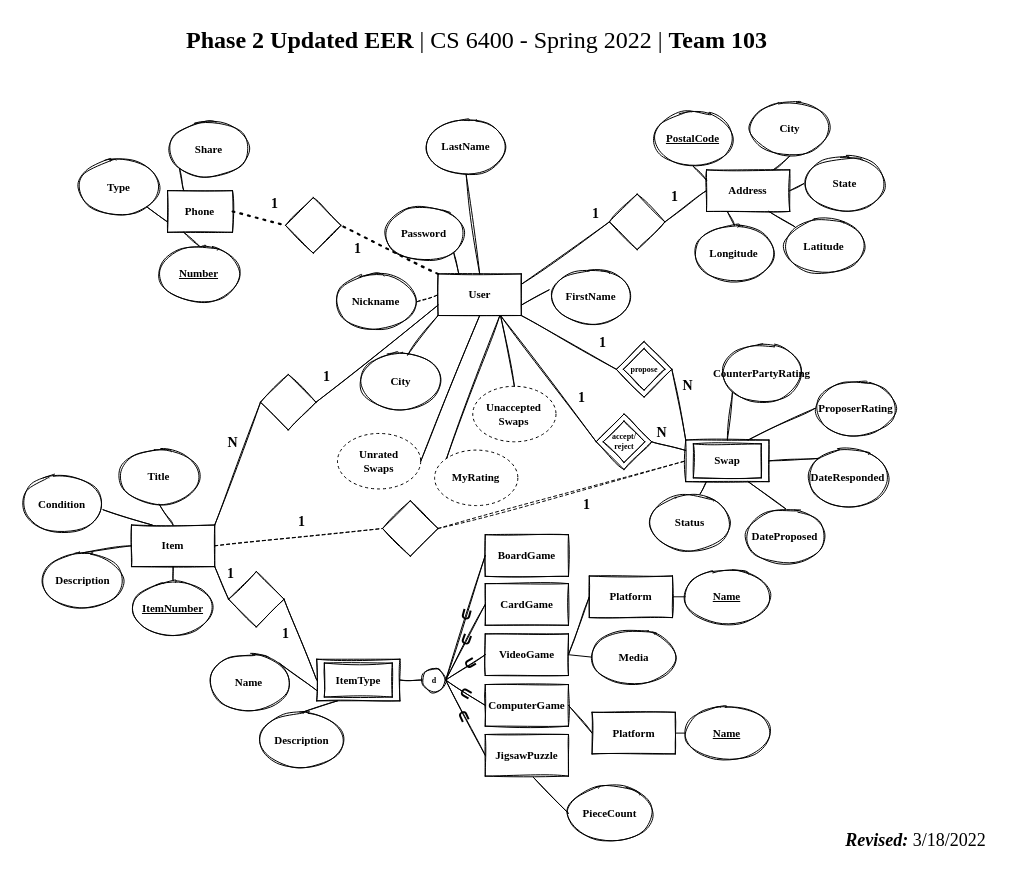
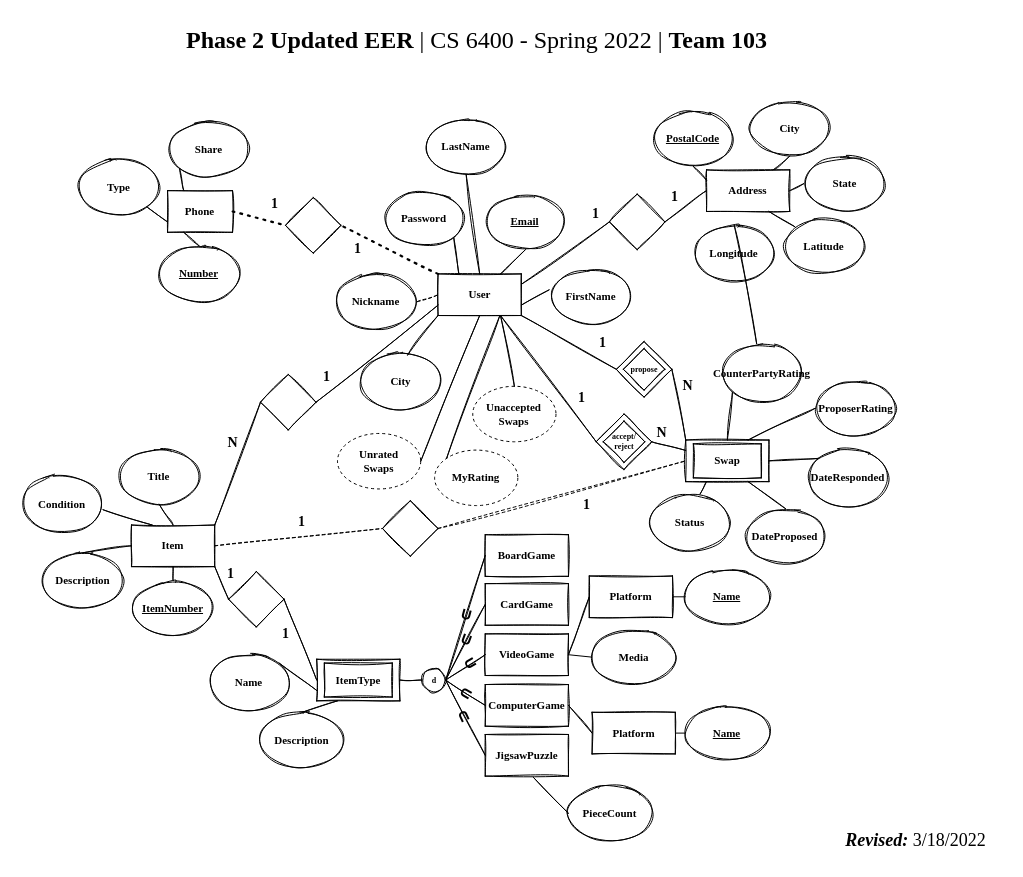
- <mxCell id="34" value="" style="endArrow=none;html=1;rounded=0;fontFamily=Architects Daughter;fontSource=https%3A%2F%2Ffonts.googleapis.com%2Fcss%3Ffamily%3DArchitects%2BDaughter;fontSize=11;entryX=0.25;entryY=1;entryDx=0;entryDy=0;exitX=0.5;exitY=0;exitDx=0;exitDy=0;sketch=1;fontStyle=1" parent="1" source="16" target="11" edge="1"><mxGeometry width="50" height="50" relative="1" as="geometry"><mxPoint x="560.349" y="238.73" as="sourcePoint" /><mxPoint x="595.031" y="204.047" as="targetPoint" /></mxGeometry></mxCell>
+ <mxCell id="34" value="" style="endArrow=none;html=1;rounded=0;fontFamily=Architects Daughter;fontSource=https%3A%2F%2Ffonts.googleapis.com%2Fcss%3Ffamily%3DArchitects%2BDaughter;fontSize=11;exitX=0.5;exitY=0;exitDx=0;exitDy=0;sketch=1;fontStyle=1;" parent="1" source="16" target="86" edge="1"><mxGeometry width="50" height="50" relative="1" as="geometry"><mxPoint x="560.349" y="238.73" as="sourcePoint" /><mxPoint x="595.031" y="204.047" as="targetPoint" /></mxGeometry></mxCell>
+ <mxCell id="5" value="&lt;u style=&quot;font-size: 11px;&quot;&gt;Email&lt;/u&gt;" style="ellipse;whiteSpace=wrap;html=1;fontSize=11;rounded=0;fontFamily=Architects Daughter;fontSource=https%3A%2F%2Ffonts.googleapis.com%2Fcss%3Ffamily%3DArchitects%2BDaughter;sketch=1;fontStyle=1" parent="1" vertex="1"><mxGeometry x="483.354" y="193.642" width="83.237" height="55.492" as="geometry" /></mxCell>
- <mxCell id="6" value="Password" style="ellipse;whiteSpace=wrap;html=1;fontSize=11;rounded=0;fontFamily=Architects Daughter;fontSource=https%3A%2F%2Ffonts.googleapis.com%2Fcss%3Ffamily%3DArchitects%2BDaughter;sketch=1;fontStyle=1" parent="1" vertex="1"><mxGeometry x="382.082" y="205.174" width="83.237" height="55.492" as="geometry" /></mxCell>
+ <mxCell id="6" value="Password" style="ellipse;whiteSpace=wrap;html=1;fontSize=11;rounded=0;fontFamily=Architects Daughter;fontSource=https%3A%2F%2Ffonts.googleapis.com%2Fcss%3Ffamily%3DArchitects%2BDaughter;sketch=1;fontStyle=1" parent="1" vertex="1"><mxGeometry x="382.082" y="190.174" width="83.237" height="55.492" as="geometry" /></mxCell>
+ <mxCell id="21" value="" style="endArrow=none;html=1;rounded=0;fontFamily=Architects Daughter;fontSource=https%3A%2F%2Ffonts.googleapis.com%2Fcss%3Ffamily%3DArchitects%2BDaughter;fontSize=11;entryX=0.5;entryY=1;entryDx=0;entryDy=0;exitX=0.75;exitY=0;exitDx=0;exitDy=0;sketch=1;fontStyle=1" parent="1" source="4" target="5" edge="1"><mxGeometry width="50" height="50" relative="1" as="geometry"><mxPoint x="645.667" y="259.539" as="sourcePoint" /><mxPoint x="680.349" y="224.857" as="targetPoint" /></mxGeometry></mxCell>
